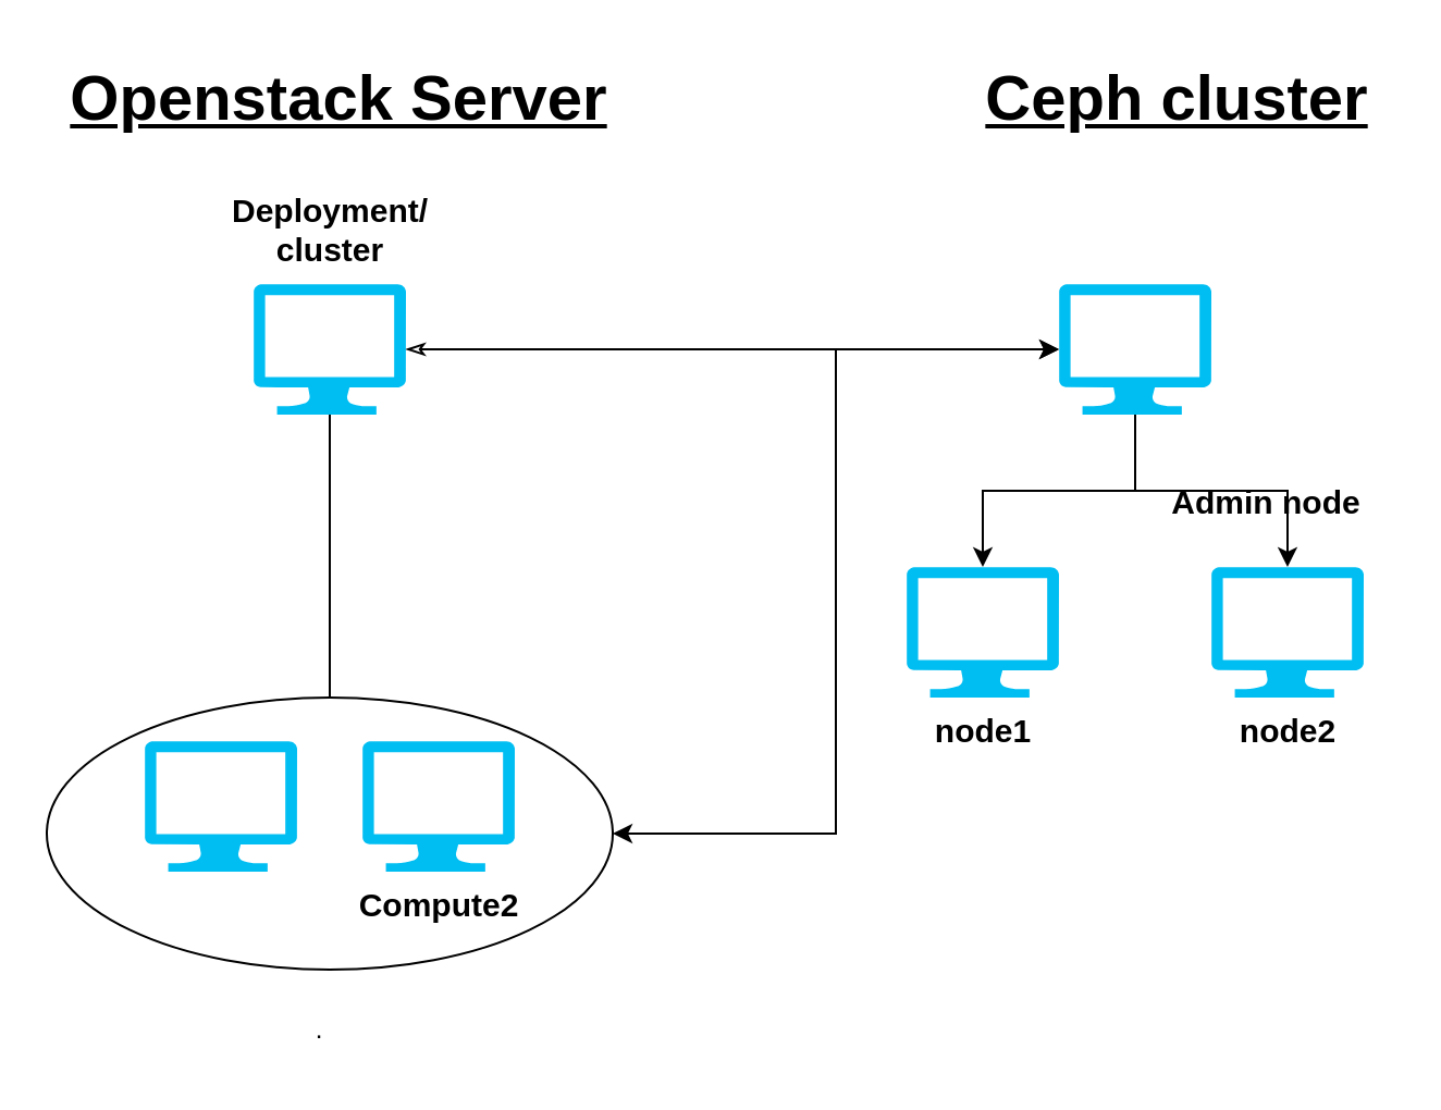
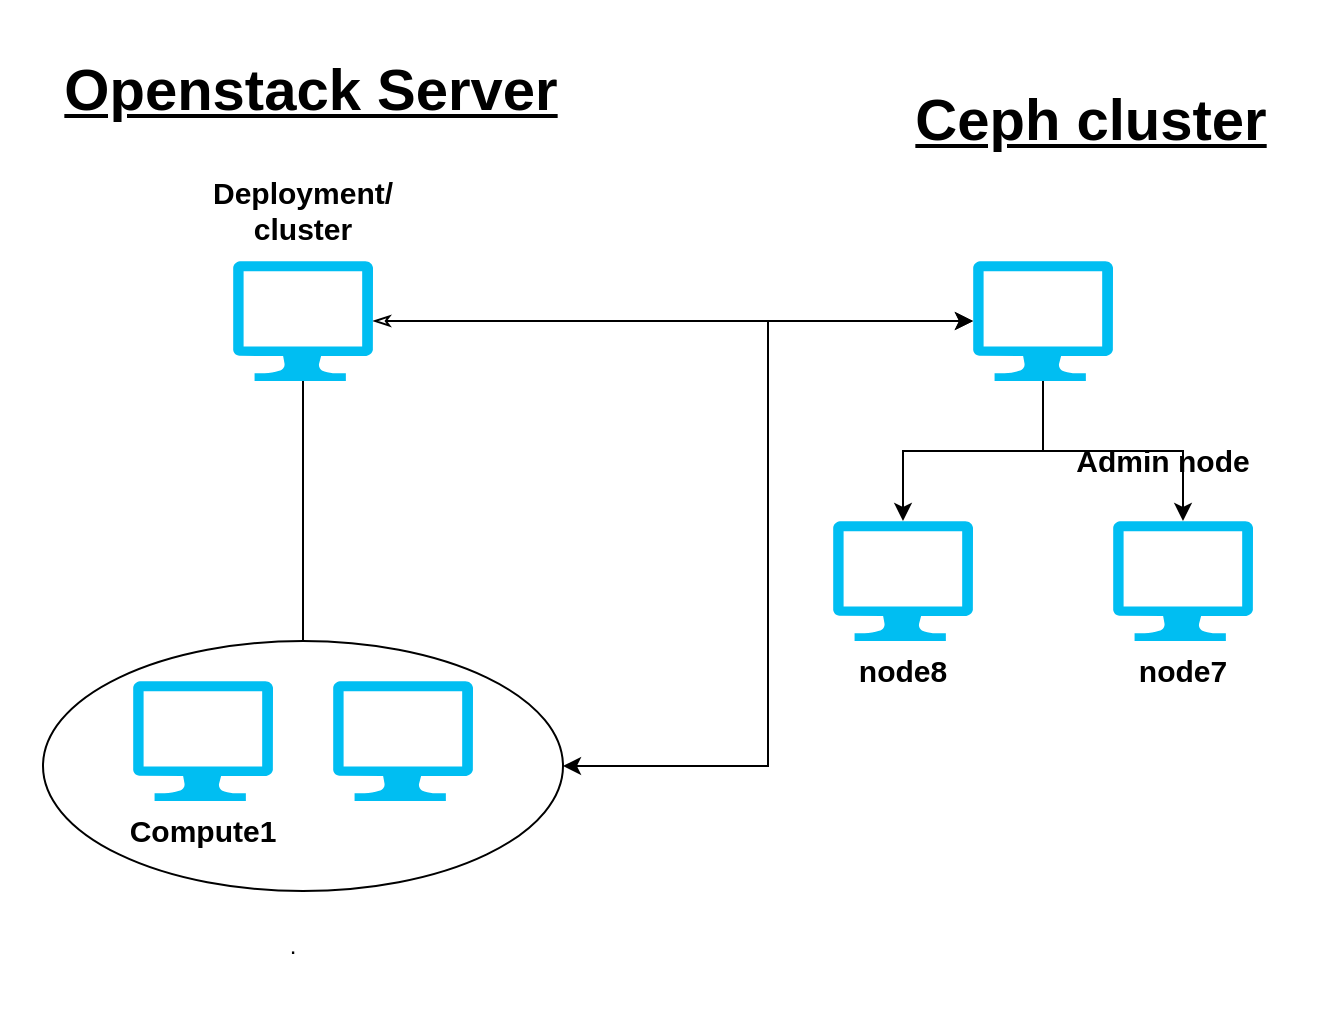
- <mxCell id="21" value="&lt;b style=&quot;&quot;&gt;&lt;font style=&quot;font-size: 29px;&quot;&gt;&lt;u style=&quot;&quot;&gt;Ceph cluster&lt;/u&gt;&lt;/font&gt;&lt;/b&gt;" style="text;html=1;align=center;verticalAlign=middle;resizable=0;points=[];autosize=1;strokeColor=none;fillColor=none;" vertex="1" parent="1"><mxGeometry x="440" y="20" width="200" height="50" as="geometry" /></mxCell>
+ <mxCell id="21" value="&lt;b style=&quot;&quot;&gt;&lt;font style=&quot;font-size: 29px;&quot;&gt;&lt;u style=&quot;&quot;&gt;Ceph cluster&lt;/u&gt;&lt;/font&gt;&lt;/b&gt;" style="text;html=1;align=center;verticalAlign=middle;resizable=0;points=[];autosize=1;strokeColor=none;fillColor=none;" vertex="1" parent="1"><mxGeometry x="445" y="35" width="200" height="50" as="geometry" /></mxCell>
- <mxCell id="18" value="&lt;font style=&quot;font-size: 15px;&quot;&gt;&lt;b&gt;node1&lt;/b&gt;&lt;/font&gt;" style="text;html=1;align=center;verticalAlign=middle;resizable=0;points=[];autosize=1;strokeColor=none;fillColor=none;" vertex="1" parent="1"><mxGeometry x="416" y="320" width="70" height="30" as="geometry" /></mxCell>
+ <mxCell id="18" value="&lt;font style=&quot;font-size: 15px;&quot;&gt;&lt;b&gt;node8&lt;/b&gt;&lt;/font&gt;" style="text;html=1;align=center;verticalAlign=middle;resizable=0;points=[];autosize=1;strokeColor=none;fillColor=none;" vertex="1" parent="1"><mxGeometry x="416" y="320" width="70" height="30" as="geometry" /></mxCell>
- <mxCell id="19" value="&lt;font style=&quot;font-size: 15px;&quot;&gt;&lt;b&gt;node2&lt;/b&gt;&lt;/font&gt;" style="text;html=1;align=center;verticalAlign=middle;resizable=0;points=[];autosize=1;strokeColor=none;fillColor=none;" vertex="1" parent="1"><mxGeometry x="556" y="320" width="70" height="30" as="geometry" /></mxCell>
+ <mxCell id="19" value="&lt;font style=&quot;font-size: 15px;&quot;&gt;&lt;b&gt;node7&lt;/b&gt;&lt;/font&gt;" style="text;html=1;align=center;verticalAlign=middle;resizable=0;points=[];autosize=1;strokeColor=none;fillColor=none;" vertex="1" parent="1"><mxGeometry x="556" y="320" width="70" height="30" as="geometry" /></mxCell>
+ <mxCell id="9" value="&lt;font style=&quot;font-size: 15px;&quot;&gt;&lt;b&gt;Compute1&lt;/b&gt;&lt;/font&gt;" style="text;html=1;align=center;verticalAlign=middle;resizable=0;points=[];autosize=1;strokeColor=none;fillColor=none;" vertex="1" parent="1"><mxGeometry x="51" y="400" width="100" height="30" as="geometry" /></mxCell>
- <mxCell id="10" value="&lt;b style=&quot;font-size: 15px;&quot;&gt;Compute2&lt;/b&gt;" style="text;html=1;align=center;verticalAlign=middle;resizable=0;points=[];autosize=1;strokeColor=none;fillColor=none;" vertex="1" parent="1"><mxGeometry x="151" y="400" width="100" height="30" as="geometry" /></mxCell>
